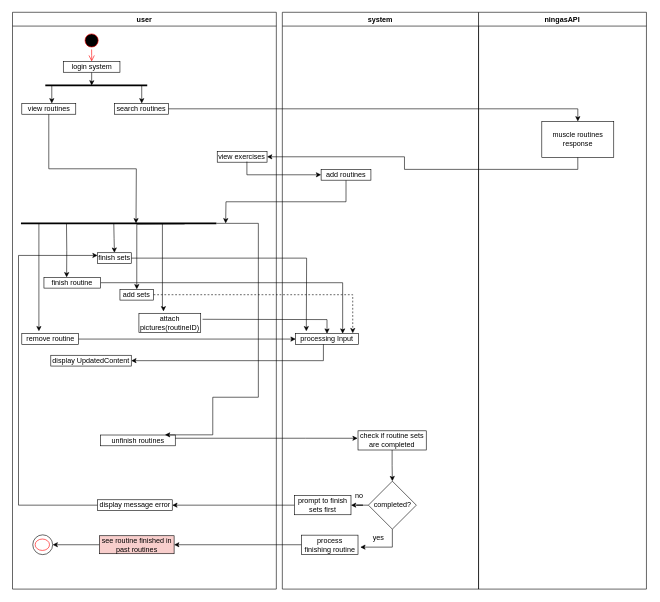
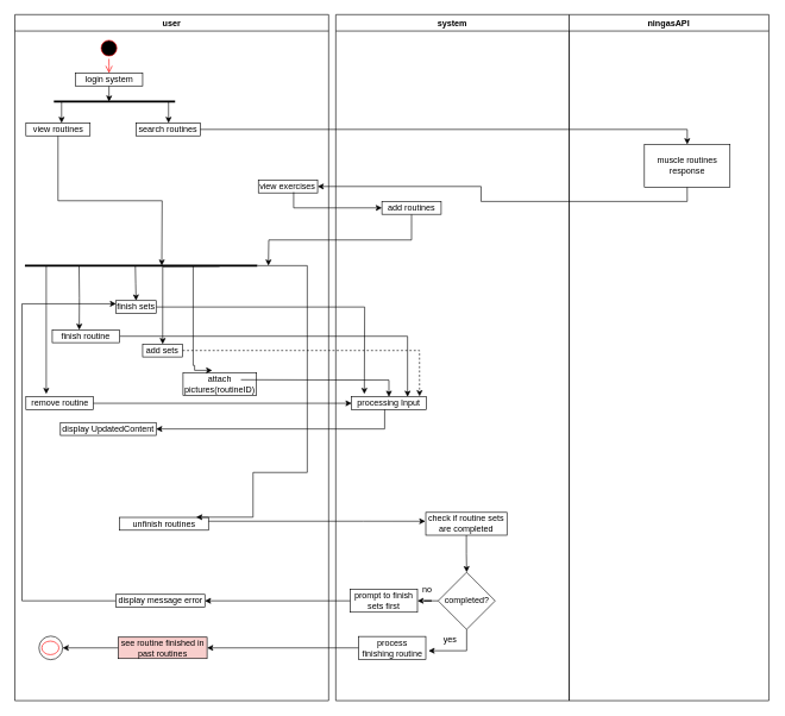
- <mxCell id="14" value="attach pictures(routineID)" style="rounded=0;whiteSpace=wrap;html=1;" parent="2" vertex="1"><mxGeometry x="210.82" y="502" width="103.07" height="32" as="geometry" /></mxCell>
+ <mxCell id="14" value="attach pictures(routineID)" style="rounded=0;whiteSpace=wrap;html=1;" parent="2" vertex="1"><mxGeometry x="235.82" y="502" width="103.07" height="32" as="geometry" /></mxCell>
